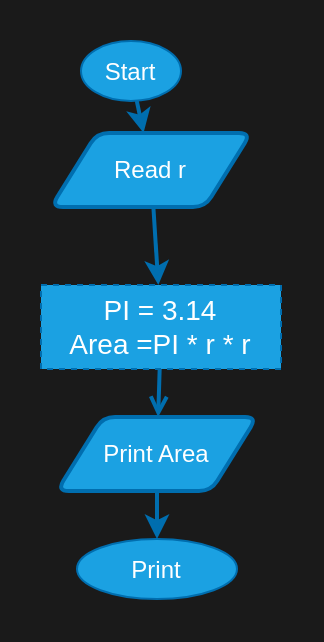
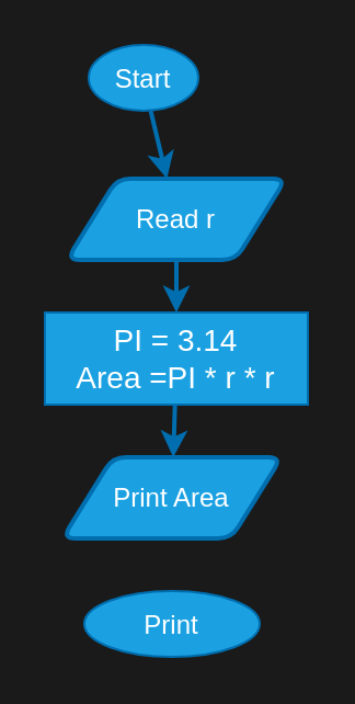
- <mxCell id="5" value="Read r" style="shape=parallelogram;html=1;strokeWidth=2;perimeter=parallelogramPerimeter;whiteSpace=wrap;rounded=1;arcSize=12;size=0.23;fillColor=#1ba1e2;fontColor=#ffffff;strokeColor=#006EAF;" vertex="1" parent="1"><mxGeometry x="25" y="66" width="100" height="37" as="geometry" /></mxCell>
+ <mxCell id="5" value="Read r" style="shape=parallelogram;html=1;strokeWidth=2;perimeter=parallelogramPerimeter;whiteSpace=wrap;rounded=1;arcSize=12;size=0.23;fillColor=#1ba1e2;fontColor=#ffffff;strokeColor=#006EAF;" vertex="1" parent="1"><mxGeometry x="30" y="81" width="100" height="37" as="geometry" /></mxCell>
- <mxCell id="7" value="&lt;font style=&quot;font-size: 14px;&quot;&gt;PI = 3.14&lt;br&gt;Area =PI * r * r&lt;/font&gt;" style="whiteSpace=wrap;html=1;fillColor=#1ba1e2;fontColor=#ffffff;strokeColor=#006EAF;dashed=1;" vertex="1" parent="1"><mxGeometry x="20" y="142" width="120" height="42" as="geometry" /></mxCell>
+ <mxCell id="7" value="&lt;font style=&quot;font-size: 14px;&quot;&gt;PI = 3.14&lt;br&gt;Area =PI * r * r&lt;/font&gt;" style="whiteSpace=wrap;html=1;fillColor=#1ba1e2;fontColor=#ffffff;strokeColor=#006EAF;" vertex="1" parent="1"><mxGeometry x="20" y="142" width="120" height="42" as="geometry" /></mxCell>
- <mxCell id="6" value="" style="edgeStyle=none;html=1;strokeWidth=2;fontSize=14;fillColor=#1ba1e2;strokeColor=#006EAF;endArrow=open;" edge="1" parent="1" source="7" target="9"><mxGeometry relative="1" as="geometry" /></mxCell>
+ <mxCell id="6" value="" style="edgeStyle=none;html=1;strokeWidth=2;fontSize=14;fillColor=#1ba1e2;strokeColor=#006EAF;" edge="1" parent="1" source="7" target="9"><mxGeometry relative="1" as="geometry" /></mxCell>
- <mxCell id="8" value="" style="edgeStyle=none;html=1;strokeWidth=2;fontSize=14;fillColor=#1ba1e2;strokeColor=#006EAF;" edge="1" parent="1" source="9" target="10"><mxGeometry relative="1" as="geometry" /></mxCell>
